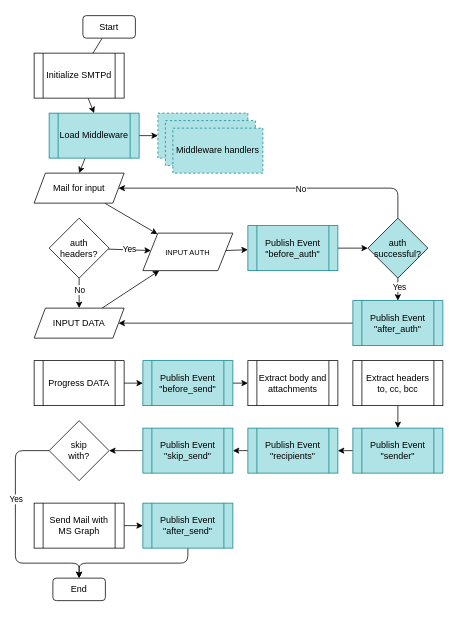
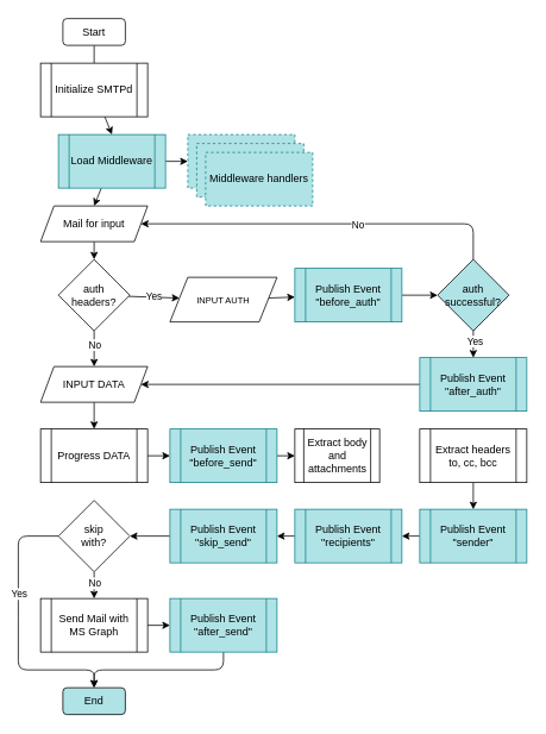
- <mxCell id="3" value="Start" style="rounded=1;whiteSpace=wrap;html=1;" parent="1" vertex="1"><mxGeometry x="110" y="20" width="70" height="30" as="geometry" /></mxCell>
+ <mxCell id="3" value="Start" style="rounded=1;whiteSpace=wrap;html=1;" parent="1" vertex="1"><mxGeometry x="70" y="20" width="70" height="30" as="geometry" /></mxCell>
- <mxCell id="28" value="" style="edgeStyle=none;html=1;" parent="1" source="29" target="20" edge="1"><mxGeometry relative="1" as="geometry" /></mxCell>
+ <mxCell id="28" value="" style="edgeStyle=none;html=1;" parent="1" source="29" target="18" edge="1"><mxGeometry relative="1" as="geometry" /></mxCell>
- <mxCell id="7" value="" style="edgeStyle=none;html=1;" parent="1" source="8" target="20" edge="1"><mxGeometry relative="1" as="geometry" /></mxCell>
+ <mxCell id="7" value="" style="edgeStyle=none;html=1;" parent="1" source="8" target="10" edge="1"><mxGeometry relative="1" as="geometry" /></mxCell>
- <mxCell id="40" value="Extract body and attachments" style="shape=process;whiteSpace=wrap;html=1;backgroundOutline=1;" parent="1" vertex="1"><mxGeometry x="330" y="480" width="120" height="60" as="geometry" /></mxCell>
+ <mxCell id="40" value="Extract body and attachments" style="shape=process;whiteSpace=wrap;html=1;backgroundOutline=1;" parent="1" vertex="1"><mxGeometry x="330" y="480" width="95" height="60" as="geometry" /></mxCell>
+ <mxCell id="45" value="" style="edgeStyle=none;html=1;" parent="1" source="49" target="27" edge="1"><mxGeometry relative="1" as="geometry" /></mxCell>
+ <mxCell id="46" value="No" style="edgeLabel;html=1;align=center;verticalAlign=middle;resizable=0;points=[];" parent="45" vertex="1" connectable="0"><mxGeometry x="-0.193" relative="1" as="geometry"><mxPoint as="offset" /></mxGeometry></mxCell>
- <mxCell id="4" value="End" style="rounded=1;whiteSpace=wrap;html=1;" parent="1" vertex="1"><mxGeometry x="70" y="770" width="70" height="30" as="geometry" /></mxCell>
+ <mxCell id="4" value="End" style="rounded=1;whiteSpace=wrap;html=1;fillColor=#b0e3e6;" parent="1" vertex="1"><mxGeometry x="70" y="770" width="70" height="30" as="geometry" /></mxCell>
